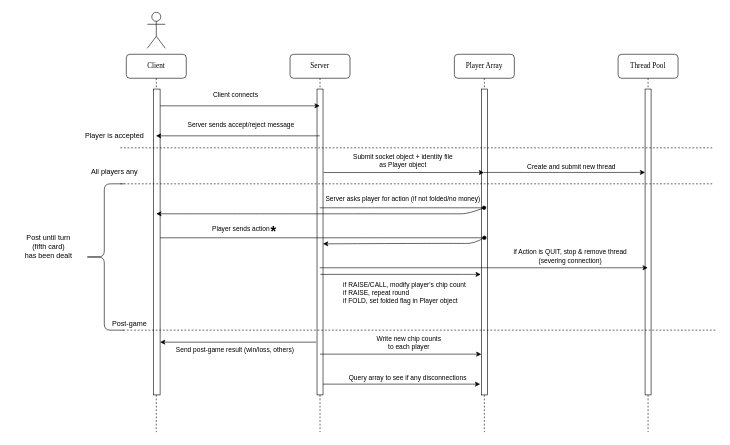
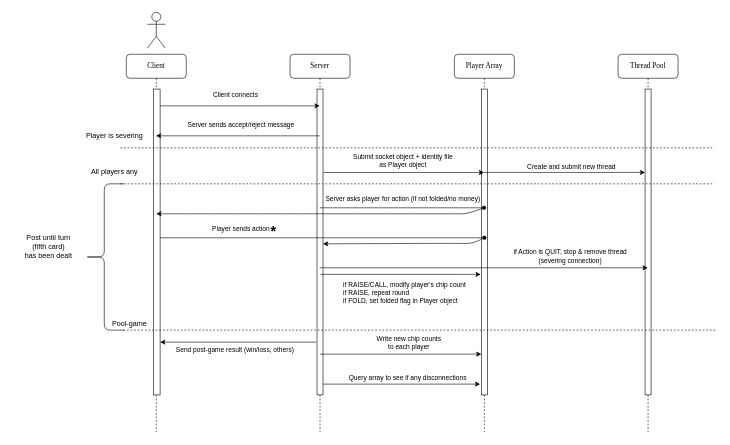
- <mxCell id="17" value="Player is accepted" style="text;html=1;align=center;verticalAlign=middle;resizable=0;points=[];autosize=1;" parent="2" vertex="1"><mxGeometry x="115" y="196" width="110" height="20" as="geometry" /></mxCell>
+ <mxCell id="17" value="Player is severing" style="text;html=1;align=center;verticalAlign=middle;resizable=0;points=[];autosize=1;" parent="2" vertex="1"><mxGeometry x="115" y="196" width="110" height="20" as="geometry" /></mxCell>
- <mxCell id="36" value="Post-game" style="text;html=1;align=center;verticalAlign=middle;resizable=0;points=[];autosize=1;" parent="2" vertex="1"><mxGeometry x="160" y="510" width="70" height="20" as="geometry" /></mxCell>
+ <mxCell id="36" value="Pool-game" style="text;html=1;align=center;verticalAlign=middle;resizable=0;points=[];autosize=1;" parent="2" vertex="1"><mxGeometry x="160" y="510" width="70" height="20" as="geometry" /></mxCell>
